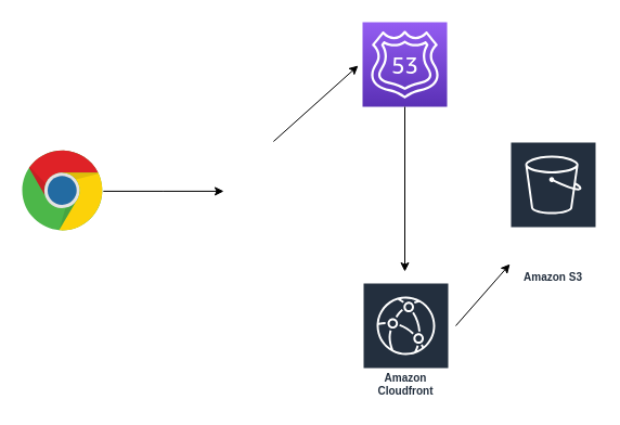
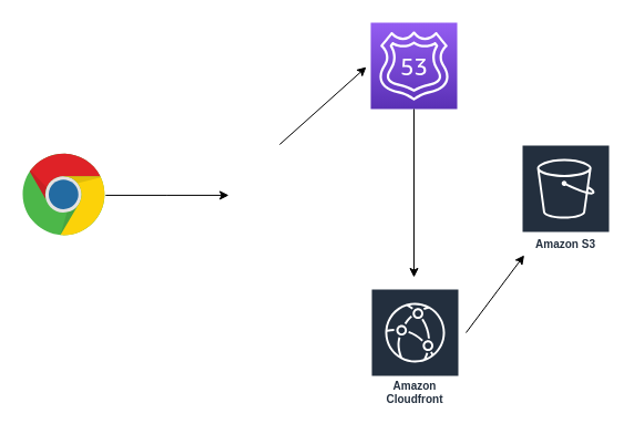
- <mxCell id="3" value="Amazon S3" style="outlineConnect=0;fontColor=#232F3E;gradientColor=none;strokeColor=#ffffff;fillColor=#232F3E;dashed=0;verticalLabelPosition=middle;verticalAlign=bottom;align=center;html=1;whiteSpace=wrap;fontSize=10;fontStyle=1;spacing=3;shape=mxgraph.aws4.productIcon;prIcon=mxgraph.aws4.s3;" vertex="1" parent="1"><mxGeometry x="470" y="130" width="80" height="135" as="geometry" /></mxCell>
+ <mxCell id="3" value="Amazon S3" style="outlineConnect=0;fontColor=#232F3E;gradientColor=none;strokeColor=#ffffff;fillColor=#232F3E;dashed=0;verticalLabelPosition=middle;verticalAlign=bottom;align=center;html=1;whiteSpace=wrap;fontSize=10;fontStyle=1;spacing=3;shape=mxgraph.aws4.productIcon;prIcon=mxgraph.aws4.s3;" vertex="1" parent="1"><mxGeometry x="470" y="130" width="80" height="100" as="geometry" /></mxCell>
